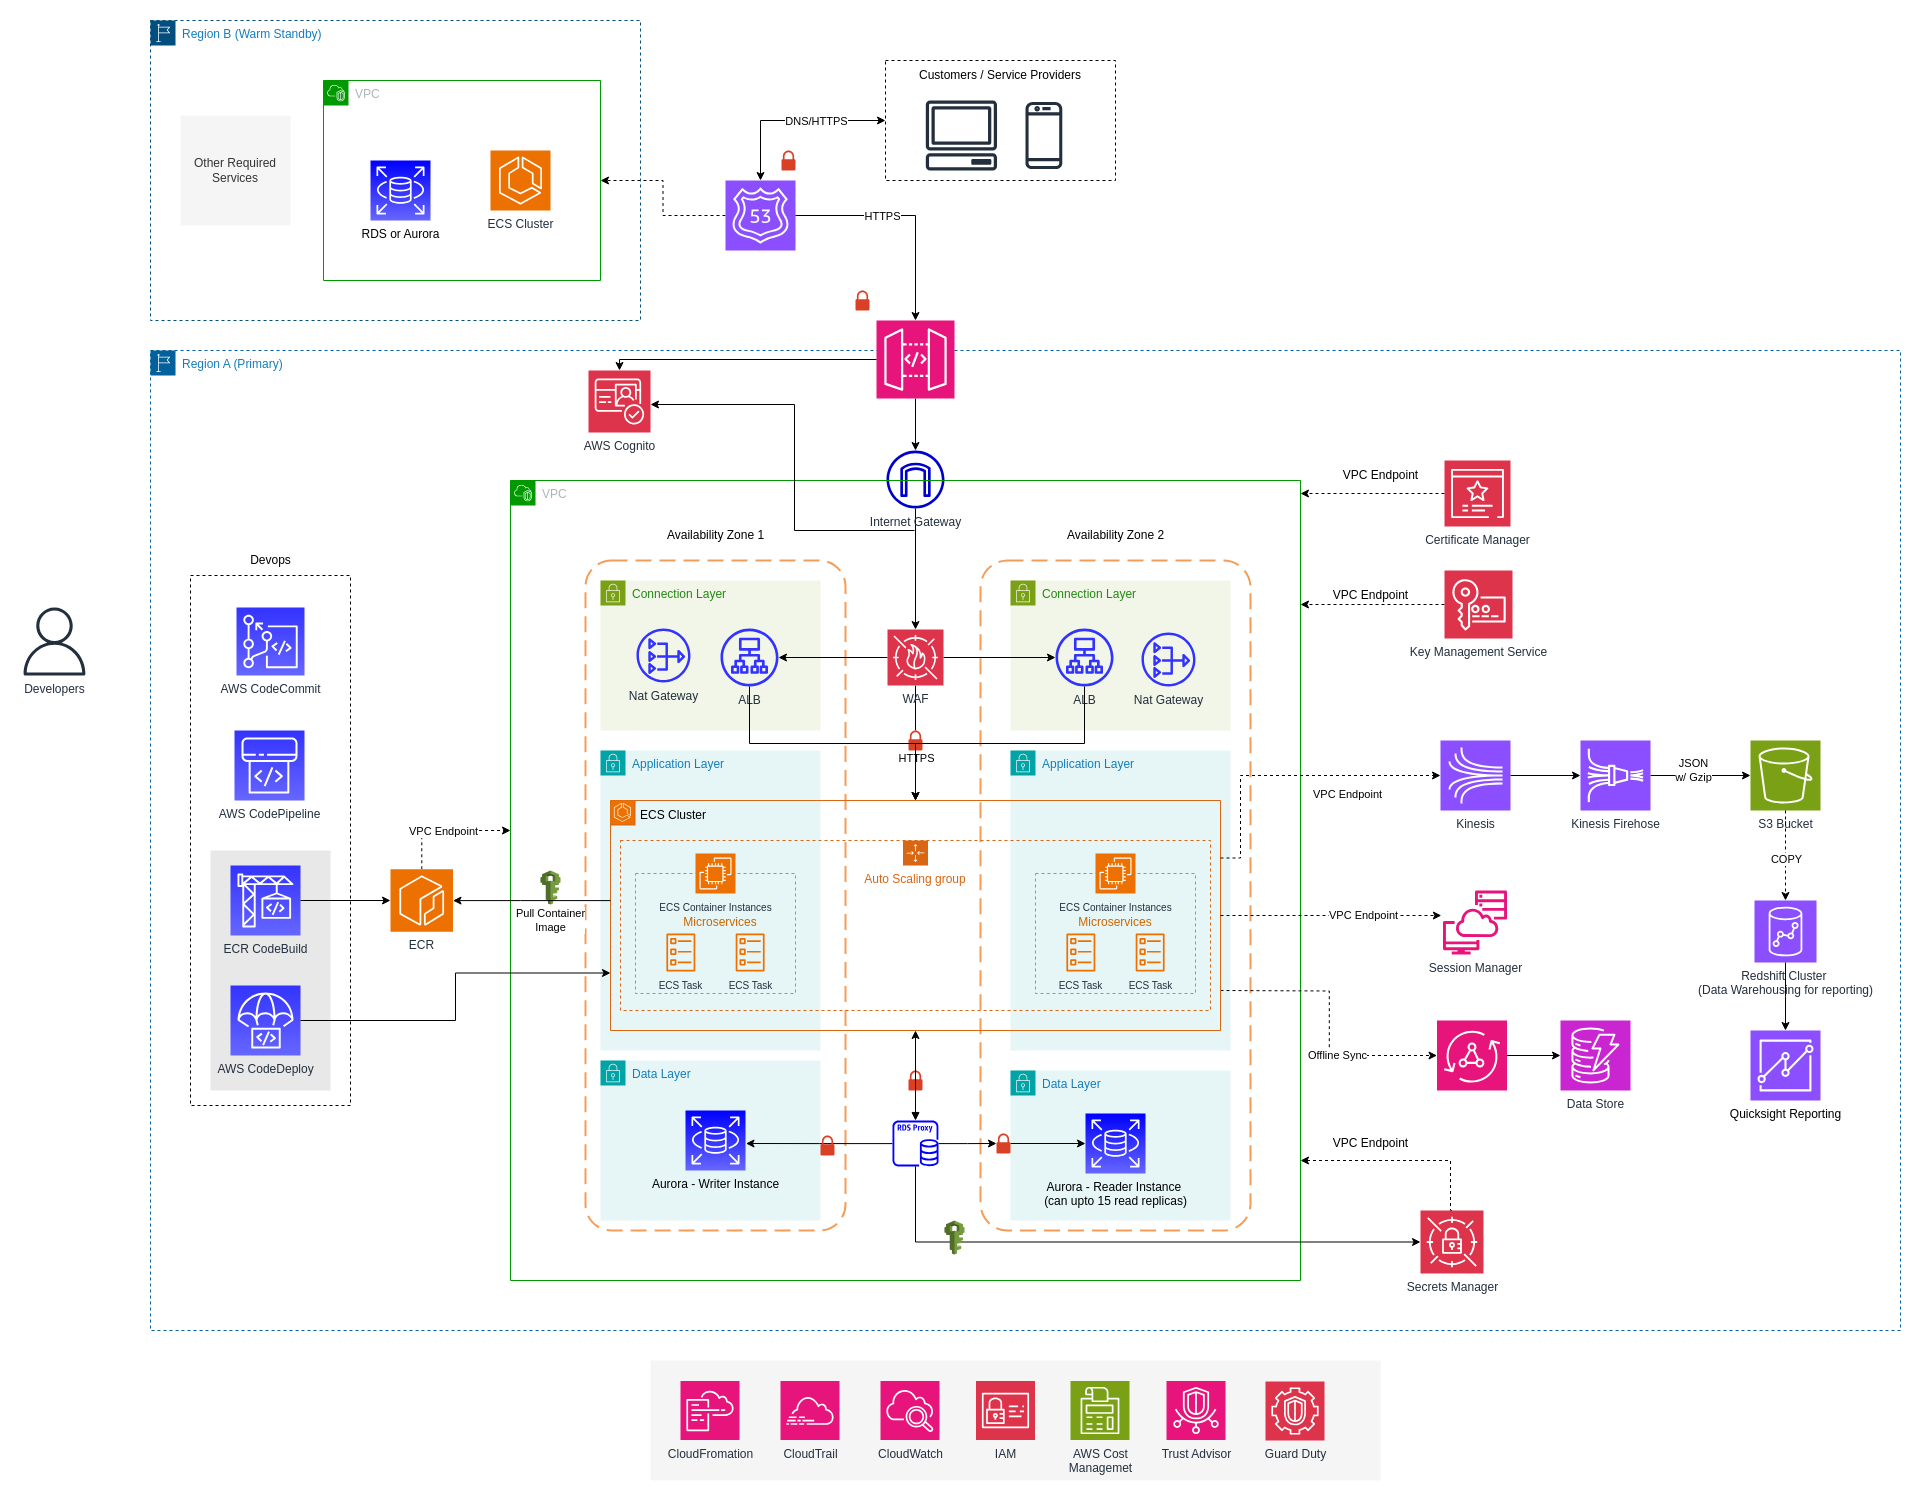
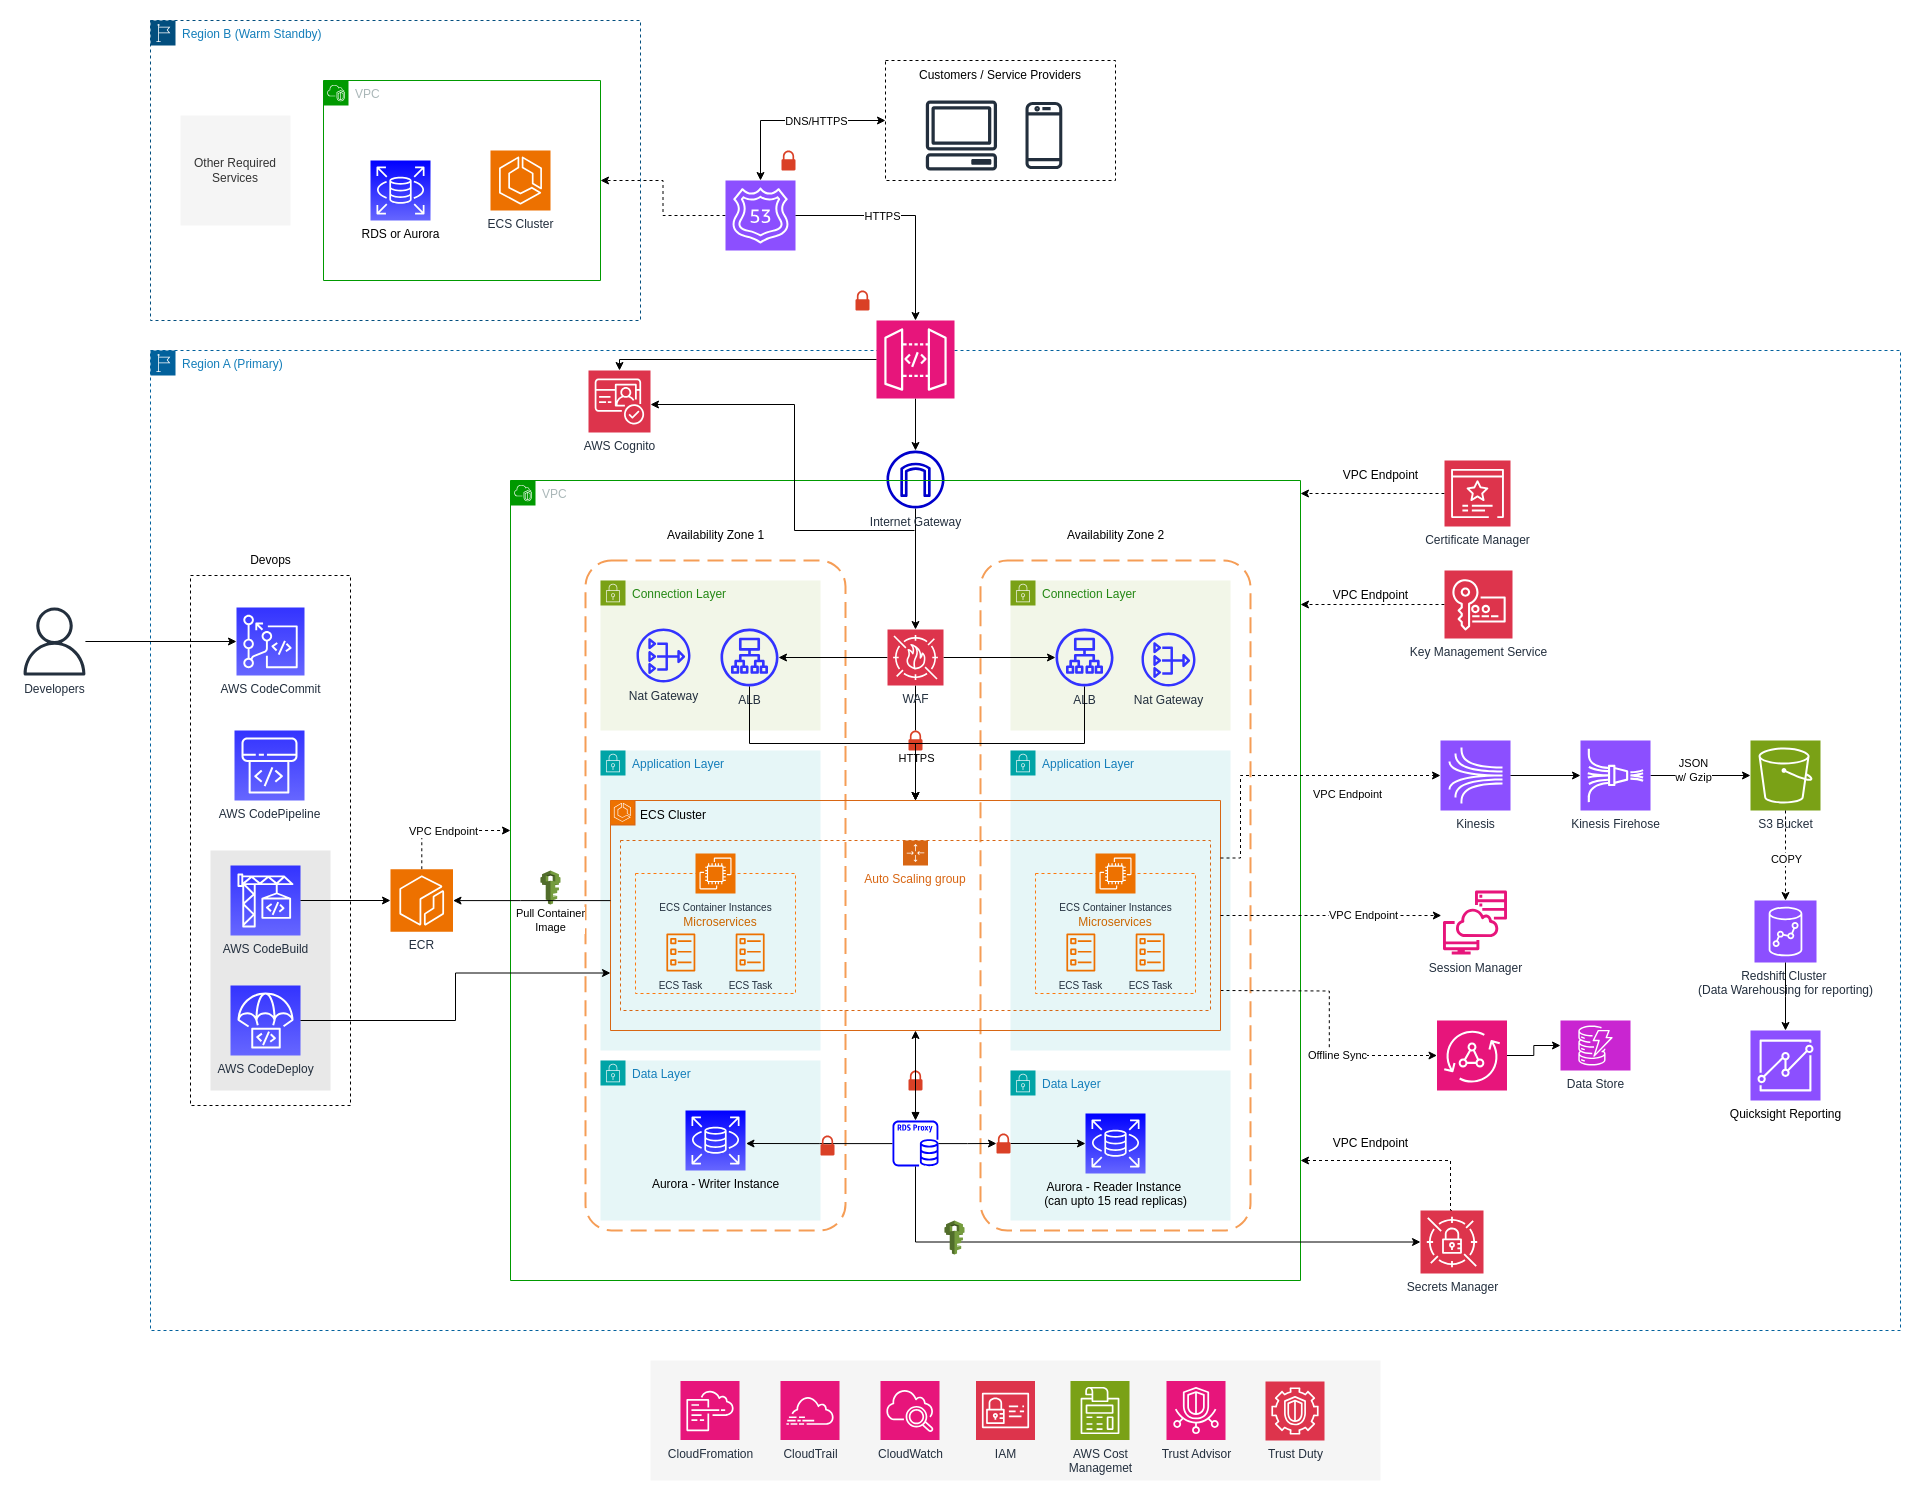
+ <mxCell id="116" style="edgeStyle=orthogonalEdgeStyle;rounded=0;orthogonalLoop=1;jettySize=auto;html=1;entryX=0;entryY=0.5;entryDx=0;entryDy=0;entryPerimeter=0;" parent="1" source="115" target="81" edge="1"><mxGeometry relative="1" as="geometry" /></mxCell>
- <mxCell id="84" value="ECR CodeBuild" style="sketch=0;points=[[0,0,0],[0.25,0,0],[0.5,0,0],[0.75,0,0],[1,0,0],[0,1,0],[0.25,1,0],[0.5,1,0],[0.75,1,0],[1,1,0],[0,0.25,0],[0,0.5,0],[0,0.75,0],[1,0.25,0],[1,0.5,0],[1,0.75,0]];outlineConnect=0;fontColor=#232F3E;fillColor=#3333FF;strokeColor=#ffffff;dashed=0;verticalLabelPosition=bottom;verticalAlign=top;align=center;html=1;fontSize=12;fontStyle=0;aspect=fixed;shape=mxgraph.aws4.resourceIcon;resIcon=mxgraph.aws4.codebuild;gradientColor=#6666FF;" parent="2" vertex="1"><mxGeometry x="80" y="515" width="70" height="70" as="geometry" /></mxCell>
+ <mxCell id="84" value="AWS CodeBuild" style="sketch=0;points=[[0,0,0],[0.25,0,0],[0.5,0,0],[0.75,0,0],[1,0,0],[0,1,0],[0.25,1,0],[0.5,1,0],[0.75,1,0],[1,1,0],[0,0.25,0],[0,0.5,0],[0,0.75,0],[1,0.25,0],[1,0.5,0],[1,0.75,0]];outlineConnect=0;fontColor=#232F3E;fillColor=#3333FF;strokeColor=#ffffff;dashed=0;verticalLabelPosition=bottom;verticalAlign=top;align=center;html=1;fontSize=12;fontStyle=0;aspect=fixed;shape=mxgraph.aws4.resourceIcon;resIcon=mxgraph.aws4.codebuild;gradientColor=#6666FF;" parent="2" vertex="1"><mxGeometry x="80" y="515" width="70" height="70" as="geometry" /></mxCell>
- <mxCell id="78" value="Data Store" style="sketch=0;points=[[0,0,0],[0.25,0,0],[0.5,0,0],[0.75,0,0],[1,0,0],[0,1,0],[0.25,1,0],[0.5,1,0],[0.75,1,0],[1,1,0],[0,0.25,0],[0,0.5,0],[0,0.75,0],[1,0.25,0],[1,0.5,0],[1,0.75,0]];outlineConnect=0;fontColor=#232F3E;fillColor=#C925D1;strokeColor=#ffffff;dashed=0;verticalLabelPosition=bottom;verticalAlign=top;align=center;html=1;fontSize=12;fontStyle=0;aspect=fixed;shape=mxgraph.aws4.resourceIcon;resIcon=mxgraph.aws4.dynamodb;" parent="4" vertex="1"><mxGeometry x="1050" y="650" width="70" height="70" as="geometry" /></mxCell>
+ <mxCell id="78" value="Data Store" style="sketch=0;points=[[0,0,0],[0.25,0,0],[0.5,0,0],[0.75,0,0],[1,0,0],[0,1,0],[0.25,1,0],[0.5,1,0],[0.75,1,0],[1,1,0],[0,0.25,0],[0,0.5,0],[0,0.75,0],[1,0.25,0],[1,0.5,0],[1,0.75,0]];outlineConnect=0;fontColor=#232F3E;fillColor=#C925D1;strokeColor=#ffffff;dashed=0;verticalLabelPosition=bottom;verticalAlign=top;align=center;html=1;fontSize=12;fontStyle=0;aspect=fixed;shape=mxgraph.aws4.resourceIcon;resIcon=mxgraph.aws4.dynamodb;" parent="4" vertex="1"><mxGeometry x="1050" y="650" width="70" height="50" as="geometry" /></mxCell>
- <mxCell id="127" value="Guard Duty" style="sketch=0;points=[[0,0,0],[0.25,0,0],[0.5,0,0],[0.75,0,0],[1,0,0],[0,1,0],[0.25,1,0],[0.5,1,0],[0.75,1,0],[1,1,0],[0,0.25,0],[0,0.5,0],[0,0.75,0],[1,0.25,0],[1,0.5,0],[1,0.75,0]];outlineConnect=0;fontColor=#232F3E;fillColor=#DD344C;strokeColor=#ffffff;dashed=0;verticalLabelPosition=bottom;verticalAlign=top;align=center;html=1;fontSize=12;fontStyle=0;aspect=fixed;shape=mxgraph.aws4.resourceIcon;resIcon=mxgraph.aws4.guardduty;" parent="119" vertex="1"><mxGeometry x="615" y="21" width="59" height="59" as="geometry" /></mxCell>
+ <mxCell id="127" value="Trust Duty" style="sketch=0;points=[[0,0,0],[0.25,0,0],[0.5,0,0],[0.75,0,0],[1,0,0],[0,1,0],[0.25,1,0],[0.5,1,0],[0.75,1,0],[1,1,0],[0,0.25,0],[0,0.5,0],[0,0.75,0],[1,0.25,0],[1,0.5,0],[1,0.75,0]];outlineConnect=0;fontColor=#232F3E;fillColor=#DD344C;strokeColor=#ffffff;dashed=0;verticalLabelPosition=bottom;verticalAlign=top;align=center;html=1;fontSize=12;fontStyle=0;aspect=fixed;shape=mxgraph.aws4.resourceIcon;resIcon=mxgraph.aws4.guardduty;" parent="119" vertex="1"><mxGeometry x="615" y="21" width="59" height="59" as="geometry" /></mxCell>
